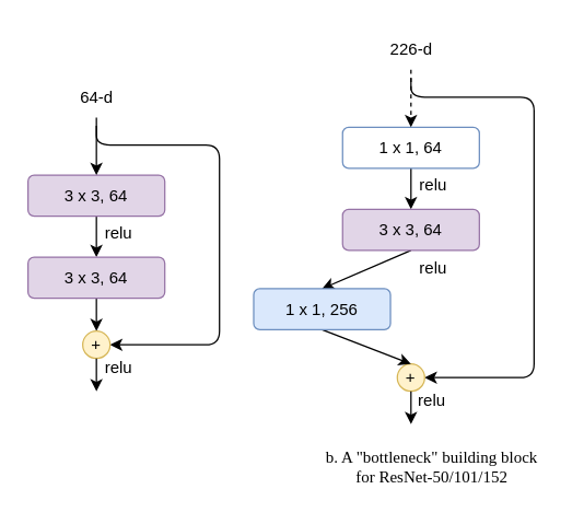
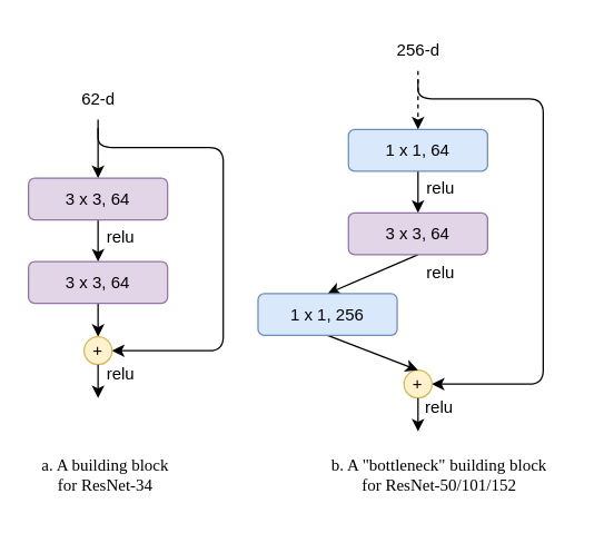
- <mxCell id="20" value="226-d" style="text;html=1;align=center;verticalAlign=middle;resizable=0;points=[];autosize=1;strokeColor=none;fillColor=none;" vertex="1" parent="1"><mxGeometry x="275" y="20.5" width="50" height="30" as="geometry" /></mxCell>
+ <mxCell id="20" value="256-d" style="text;html=1;align=center;verticalAlign=middle;resizable=0;points=[];autosize=1;strokeColor=none;fillColor=none;" vertex="1" parent="1"><mxGeometry x="275" y="20.5" width="50" height="30" as="geometry" /></mxCell>
- <mxCell id="9" value="64-d" style="text;html=1;align=center;verticalAlign=middle;resizable=0;points=[];autosize=1;strokeColor=none;fillColor=none;" vertex="1" parent="1"><mxGeometry x="45" y="55.5" width="50" height="30" as="geometry" /></mxCell>
+ <mxCell id="9" value="62-d" style="text;html=1;align=center;verticalAlign=middle;resizable=0;points=[];autosize=1;strokeColor=none;fillColor=none;" vertex="1" parent="1"><mxGeometry x="45" y="55.5" width="50" height="30" as="geometry" /></mxCell>
- <mxCell id="15" value="1 x 1, 64" style="rounded=1;whiteSpace=wrap;html=1;fillColor=#ffffff;strokeColor=#6c8ebf;" vertex="1" parent="1"><mxGeometry x="250" y="92.5" width="100" height="30" as="geometry" /></mxCell>
+ <mxCell id="15" value="1 x 1, 64" style="rounded=1;whiteSpace=wrap;html=1;fillColor=#dae8fc;strokeColor=#6c8ebf;" vertex="1" parent="1"><mxGeometry x="250" y="92.5" width="100" height="30" as="geometry" /></mxCell>
+ <mxCell id="27" value="&lt;font face=&quot;Times New Roman&quot;&gt;a. A building block &lt;br&gt;for ResNet-34&lt;/font&gt;" style="text;html=1;align=center;verticalAlign=middle;resizable=0;points=[];autosize=1;strokeColor=none;fillColor=none;" vertex="1" parent="1"><mxGeometry x="20" y="321" width="110" height="40" as="geometry" /></mxCell>
